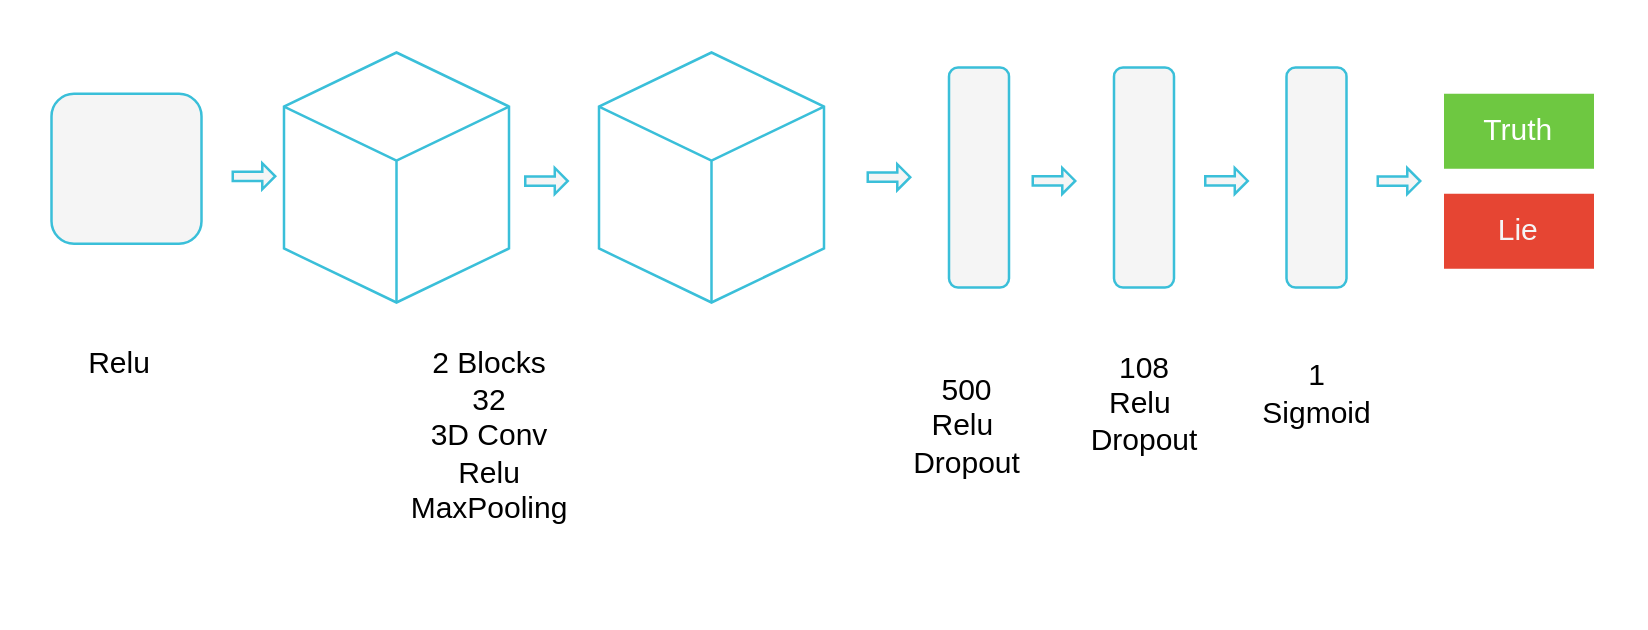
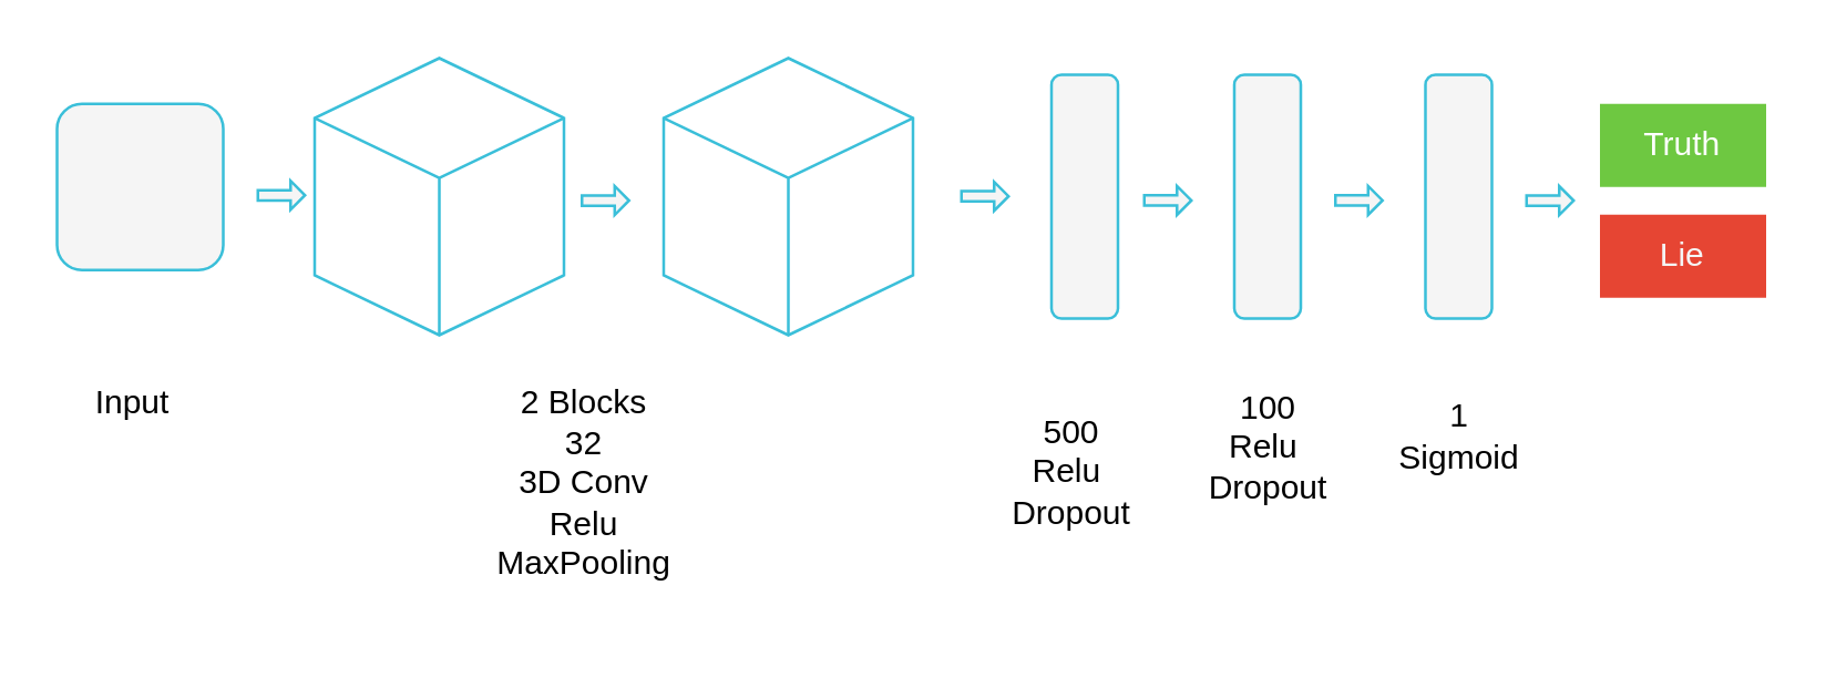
- <mxCell id="4" value="Relu" style="text;html=1;align=center;verticalAlign=middle;resizable=0;points=[];autosize=1;strokeColor=none;fillColor=none;" parent="1" vertex="1"><mxGeometry x="24" y="131" width="45" height="27" as="geometry" /></mxCell>
+ <mxCell id="4" value="Input" style="text;html=1;align=center;verticalAlign=middle;resizable=0;points=[];autosize=1;strokeColor=none;fillColor=none;" parent="1" vertex="1"><mxGeometry x="24" y="131" width="45" height="27" as="geometry" /></mxCell>
- <mxCell id="17" value="&lt;div&gt;108&lt;/div&gt;&lt;div&gt;Relu&amp;nbsp;&lt;/div&gt;&lt;div&gt;Dropout&lt;/div&gt;" style="text;html=1;align=center;verticalAlign=middle;resizable=0;points=[];autosize=1;strokeColor=none;fillColor=none;" parent="1" vertex="1"><mxGeometry x="425.5" y="132" width="63" height="57" as="geometry" /></mxCell>
+ <mxCell id="17" value="&lt;div&gt;100&lt;/div&gt;&lt;div&gt;Relu&amp;nbsp;&lt;/div&gt;&lt;div&gt;Dropout&lt;/div&gt;" style="text;html=1;align=center;verticalAlign=middle;resizable=0;points=[];autosize=1;strokeColor=none;fillColor=none;" parent="1" vertex="1"><mxGeometry x="425.5" y="132" width="63" height="57" as="geometry" /></mxCell>
- <mxCell id="5" value="&lt;div&gt;2 Blocks&lt;/div&gt;&lt;div&gt;32&lt;/div&gt;3D Conv&lt;div&gt;Relu&lt;/div&gt;&lt;div&gt;MaxPooling&lt;/div&gt;&lt;div&gt;&lt;br&gt;&lt;/div&gt;" style="text;html=1;align=center;verticalAlign=middle;resizable=0;points=[];autosize=1;strokeColor=none;fillColor=none;" parent="1" vertex="1"><mxGeometry x="154" y="131" width="81" height="99" as="geometry" /></mxCell>
+ <mxCell id="5" value="&lt;div&gt;2 Blocks&lt;/div&gt;&lt;div&gt;32&lt;/div&gt;3D Conv&lt;div&gt;Relu&lt;/div&gt;&lt;div&gt;MaxPooling&lt;/div&gt;&lt;div&gt;&lt;br&gt;&lt;/div&gt;" style="text;html=1;align=center;verticalAlign=middle;resizable=0;points=[];autosize=1;strokeColor=none;fillColor=none;" parent="1" vertex="1"><mxGeometry x="169" y="131" width="81" height="99" as="geometry" /></mxCell>
